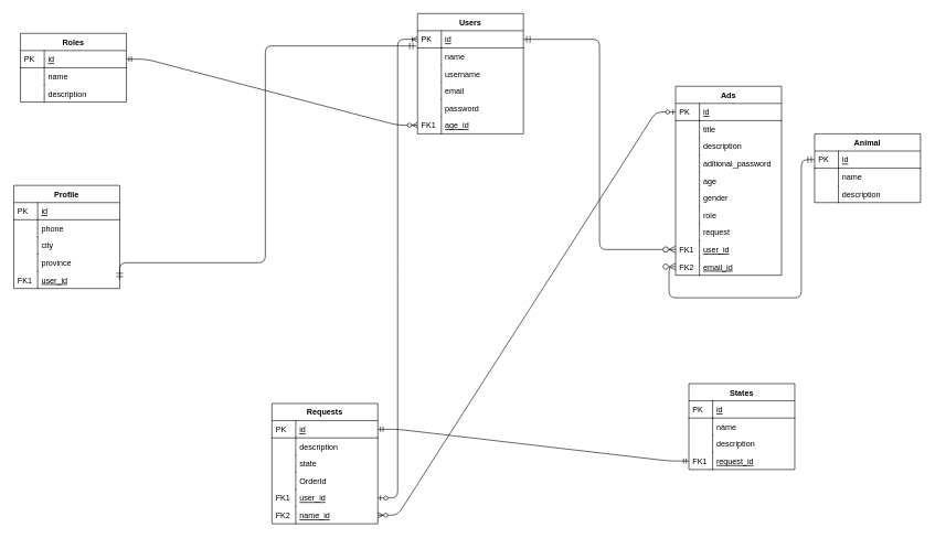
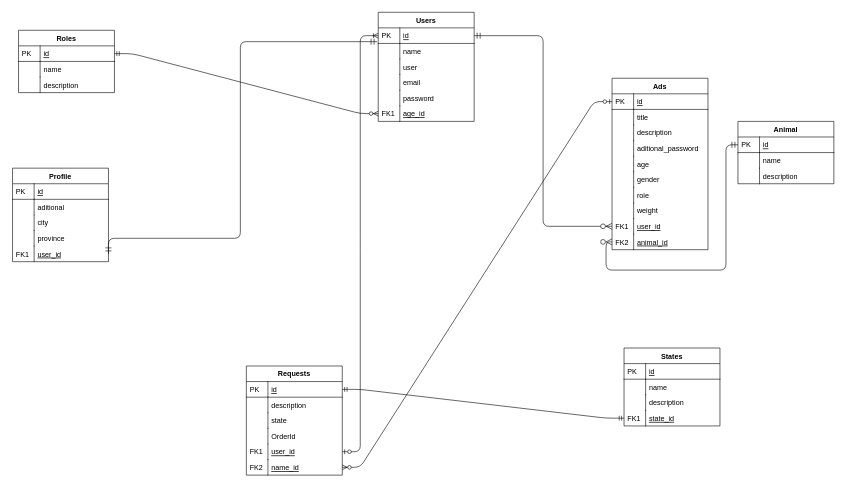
- <mxCell id="65" value="username" style="shape=partialRectangle;top=0;left=0;right=0;bottom=0;align=left;verticalAlign=top;fillColor=none;spacingLeft=40;spacingRight=4;overflow=hidden;rotatable=0;points=[[0,0.5],[1,0.5]];portConstraint=eastwest;dropTarget=0;rounded=0;shadow=0;strokeWidth=1;" parent="60" vertex="1"><mxGeometry y="78" width="160" height="26" as="geometry" /></mxCell>
+ <mxCell id="65" value="user" style="shape=partialRectangle;top=0;left=0;right=0;bottom=0;align=left;verticalAlign=top;fillColor=none;spacingLeft=40;spacingRight=4;overflow=hidden;rotatable=0;points=[[0,0.5],[1,0.5]];portConstraint=eastwest;dropTarget=0;rounded=0;shadow=0;strokeWidth=1;" parent="60" vertex="1"><mxGeometry y="78" width="160" height="26" as="geometry" /></mxCell>
- <mxCell id="39" value="phone" style="shape=partialRectangle;top=0;left=0;right=0;bottom=0;align=left;verticalAlign=top;fillColor=none;spacingLeft=40;spacingRight=4;overflow=hidden;rotatable=0;points=[[0,0.5],[1,0.5]];portConstraint=eastwest;dropTarget=0;rounded=0;shadow=0;strokeWidth=1;" parent="36" vertex="1"><mxGeometry y="52" width="160" height="26" as="geometry" /></mxCell>
+ <mxCell id="39" value="aditional" style="shape=partialRectangle;top=0;left=0;right=0;bottom=0;align=left;verticalAlign=top;fillColor=none;spacingLeft=40;spacingRight=4;overflow=hidden;rotatable=0;points=[[0,0.5],[1,0.5]];portConstraint=eastwest;dropTarget=0;rounded=0;shadow=0;strokeWidth=1;" parent="36" vertex="1"><mxGeometry y="52" width="160" height="26" as="geometry" /></mxCell>
- <mxCell id="23" value="request" style="shape=partialRectangle;top=0;left=0;right=0;bottom=0;align=left;verticalAlign=top;fillColor=none;spacingLeft=40;spacingRight=4;overflow=hidden;rotatable=0;points=[[0,0.5],[1,0.5]];portConstraint=eastwest;dropTarget=0;rounded=0;shadow=0;strokeWidth=1;" parent="8" vertex="1"><mxGeometry y="208" width="160" height="26" as="geometry" /></mxCell>
+ <mxCell id="23" value="weight" style="shape=partialRectangle;top=0;left=0;right=0;bottom=0;align=left;verticalAlign=top;fillColor=none;spacingLeft=40;spacingRight=4;overflow=hidden;rotatable=0;points=[[0,0.5],[1,0.5]];portConstraint=eastwest;dropTarget=0;rounded=0;shadow=0;strokeWidth=1;" parent="8" vertex="1"><mxGeometry y="208" width="160" height="26" as="geometry" /></mxCell>
- <mxCell id="27" value="email_id" style="shape=partialRectangle;top=0;left=0;right=0;bottom=0;align=left;verticalAlign=top;fillColor=none;spacingLeft=40;spacingRight=4;overflow=hidden;rotatable=0;points=[[0,0.5],[1,0.5]];portConstraint=eastwest;dropTarget=0;rounded=0;shadow=0;strokeWidth=1;fontStyle=4" parent="8" vertex="1"><mxGeometry y="260" width="160" height="26" as="geometry" /></mxCell>
+ <mxCell id="27" value="animal_id" style="shape=partialRectangle;top=0;left=0;right=0;bottom=0;align=left;verticalAlign=top;fillColor=none;spacingLeft=40;spacingRight=4;overflow=hidden;rotatable=0;points=[[0,0.5],[1,0.5]];portConstraint=eastwest;dropTarget=0;rounded=0;shadow=0;strokeWidth=1;fontStyle=4" parent="8" vertex="1"><mxGeometry y="260" width="160" height="26" as="geometry" /></mxCell>
- <mxCell id="88" value="request_id" style="shape=partialRectangle;top=0;left=0;right=0;bottom=0;align=left;verticalAlign=top;fillColor=none;spacingLeft=40;spacingRight=4;overflow=hidden;rotatable=0;points=[[0,0.5],[1,0.5]];portConstraint=eastwest;dropTarget=0;rounded=0;shadow=0;strokeWidth=1;fontStyle=4" parent="81" vertex="1"><mxGeometry y="104" width="160" height="26" as="geometry" /></mxCell>
+ <mxCell id="88" value="state_id" style="shape=partialRectangle;top=0;left=0;right=0;bottom=0;align=left;verticalAlign=top;fillColor=none;spacingLeft=40;spacingRight=4;overflow=hidden;rotatable=0;points=[[0,0.5],[1,0.5]];portConstraint=eastwest;dropTarget=0;rounded=0;shadow=0;strokeWidth=1;fontStyle=4" parent="81" vertex="1"><mxGeometry y="104" width="160" height="26" as="geometry" /></mxCell>
